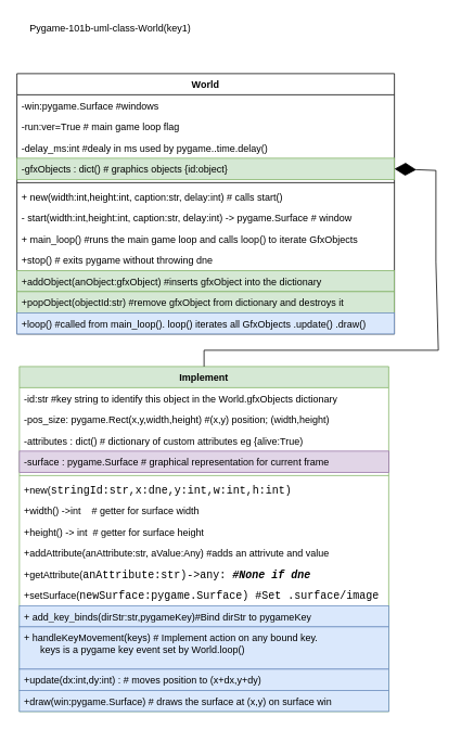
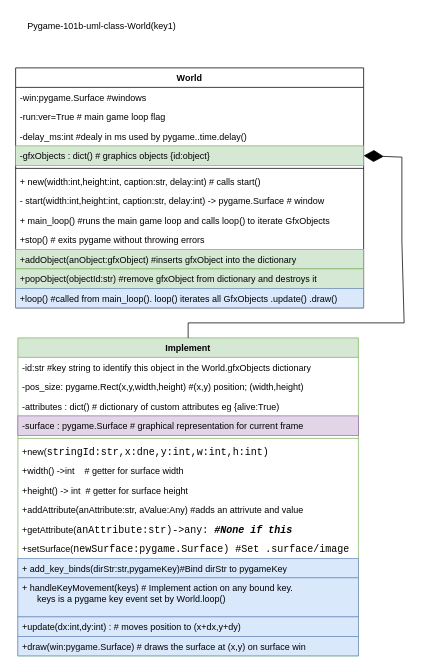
- <mxCell id="11" value="+stop() # exits pygame without throwing dne" style="text;align=left;verticalAlign=top;spacingLeft=4;spacingRight=4;overflow=hidden;rotatable=0;points=[[0,0.5],[1,0.5]];portConstraint=eastwest;" parent="2" vertex="1"><mxGeometry y="216" width="464" height="26" as="geometry" /></mxCell>
+ <mxCell id="11" value="+stop() # exits pygame without throwing errors" style="text;align=left;verticalAlign=top;spacingLeft=4;spacingRight=4;overflow=hidden;rotatable=0;points=[[0,0.5],[1,0.5]];portConstraint=eastwest;" parent="2" vertex="1"><mxGeometry y="216" width="464" height="26" as="geometry" /></mxCell>
- <mxCell id="26" value="+getAttribute(&lt;span style=&quot;font-family: Consolas, &amp;quot;Courier New&amp;quot;, monospace; font-size: 10pt;&quot;&gt;anAttribute&lt;/span&gt;&lt;span style=&quot;font-family: Consolas, &amp;quot;Courier New&amp;quot;, monospace; font-size: 10pt;&quot;&gt;:&lt;/span&gt;&lt;span style=&quot;font-family: Consolas, &amp;quot;Courier New&amp;quot;, monospace; font-size: 10pt;&quot;&gt;str&lt;/span&gt;&lt;span style=&quot;font-family: Consolas, &amp;quot;Courier New&amp;quot;, monospace; font-size: 10pt;&quot;&gt;)-&amp;gt;&lt;/span&gt;&lt;span style=&quot;font-family: Consolas, &amp;quot;Courier New&amp;quot;, monospace; font-size: 10pt;&quot;&gt;any&lt;/span&gt;&lt;span style=&quot;font-family: Consolas, &amp;quot;Courier New&amp;quot;, monospace; font-size: 10pt;&quot;&gt;:&lt;/span&gt;&lt;span style=&quot;font-family: Consolas, &amp;quot;Courier New&amp;quot;, monospace; font-size: 10pt;&quot;&gt;&amp;nbsp;&lt;/span&gt;&lt;span style=&quot;font-family: Consolas, &amp;quot;Courier New&amp;quot;, monospace; font-size: 10pt; font-weight: bold; font-style: italic;&quot;&gt;#None&amp;nbsp;if&amp;nbsp;dne&lt;/span&gt;" style="text;strokeColor=none;fillColor=none;align=left;verticalAlign=top;spacingLeft=4;spacingRight=4;overflow=hidden;rotatable=0;points=[[0,0.5],[1,0.5]];portConstraint=eastwest;whiteSpace=wrap;html=1;" parent="16" vertex="1"><mxGeometry y="242" width="454" height="26" as="geometry" /></mxCell>
+ <mxCell id="26" value="+getAttribute(&lt;span style=&quot;font-family: Consolas, &amp;quot;Courier New&amp;quot;, monospace; font-size: 10pt;&quot;&gt;anAttribute&lt;/span&gt;&lt;span style=&quot;font-family: Consolas, &amp;quot;Courier New&amp;quot;, monospace; font-size: 10pt;&quot;&gt;:&lt;/span&gt;&lt;span style=&quot;font-family: Consolas, &amp;quot;Courier New&amp;quot;, monospace; font-size: 10pt;&quot;&gt;str&lt;/span&gt;&lt;span style=&quot;font-family: Consolas, &amp;quot;Courier New&amp;quot;, monospace; font-size: 10pt;&quot;&gt;)-&amp;gt;&lt;/span&gt;&lt;span style=&quot;font-family: Consolas, &amp;quot;Courier New&amp;quot;, monospace; font-size: 10pt;&quot;&gt;any&lt;/span&gt;&lt;span style=&quot;font-family: Consolas, &amp;quot;Courier New&amp;quot;, monospace; font-size: 10pt;&quot;&gt;:&lt;/span&gt;&lt;span style=&quot;font-family: Consolas, &amp;quot;Courier New&amp;quot;, monospace; font-size: 10pt;&quot;&gt;&amp;nbsp;&lt;/span&gt;&lt;span style=&quot;font-family: Consolas, &amp;quot;Courier New&amp;quot;, monospace; font-size: 10pt; font-weight: bold; font-style: italic;&quot;&gt;#None&amp;nbsp;if&amp;nbsp;this&lt;/span&gt;" style="text;strokeColor=none;fillColor=none;align=left;verticalAlign=top;spacingLeft=4;spacingRight=4;overflow=hidden;rotatable=0;points=[[0,0.5],[1,0.5]];portConstraint=eastwest;whiteSpace=wrap;html=1;" parent="16" vertex="1"><mxGeometry y="242" width="454" height="26" as="geometry" /></mxCell>
